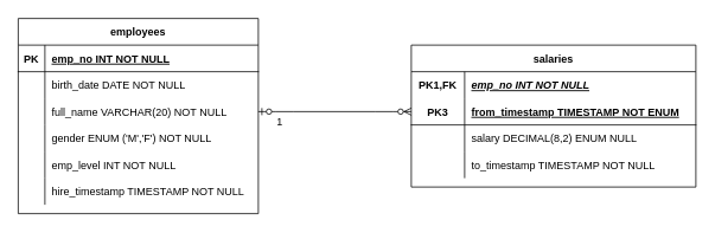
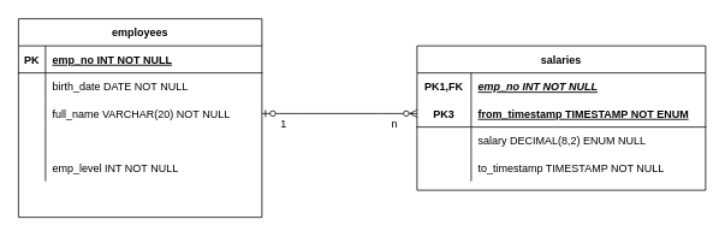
+ <mxCell id="36" value="n" style="text;html=1;align=center;verticalAlign=middle;resizable=0;points=[];autosize=1;strokeColor=none;" vertex="1" parent="1"><mxGeometry x="429" y="128" width="16" height="18" as="geometry" /></mxCell>
- <mxCell id="27" value="gender      ENUM ('M','F')  NOT NULL" style="shape=partialRectangle;overflow=hidden;connectable=0;fillColor=none;top=0;left=0;bottom=0;right=0;align=left;spacingLeft=6;" vertex="1" parent="25"><mxGeometry x="30" width="240" height="30" as="geometry" /></mxCell>
- <mxCell id="33" value="hire_timestamp TIMESTAMP NOT NULL" style="shape=partialRectangle;overflow=hidden;connectable=0;fillColor=none;top=0;left=0;bottom=0;right=0;align=left;spacingLeft=6;" vertex="1" parent="31"><mxGeometry x="30" width="240" height="30" as="geometry" /></mxCell>
